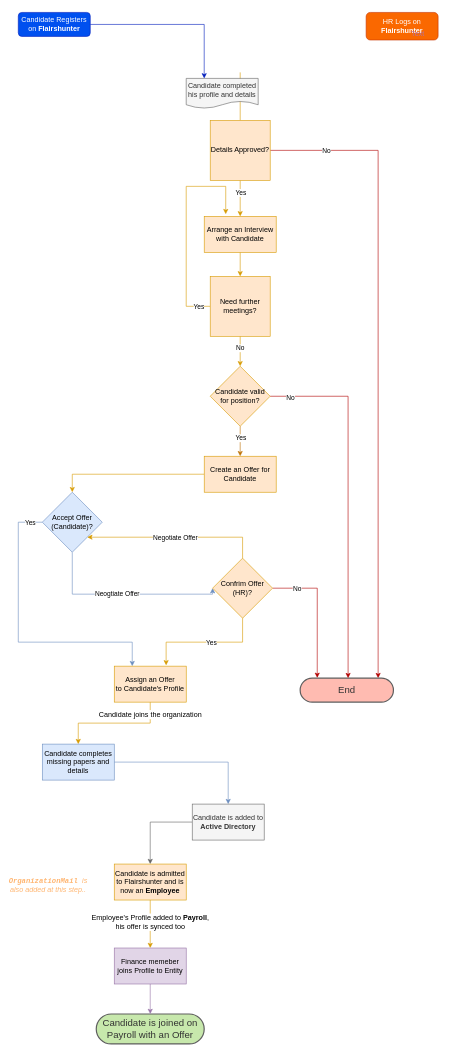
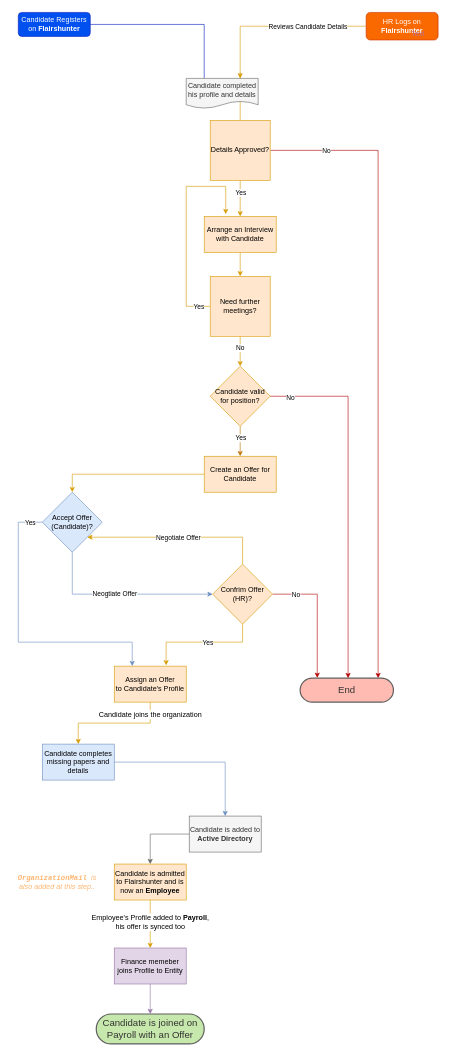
+ <mxCell id="54" style="edgeStyle=orthogonalEdgeStyle;rounded=0;orthogonalLoop=1;jettySize=auto;html=1;entryX=0.75;entryY=0;entryDx=0;entryDy=0;fillColor=#ffe6cc;strokeColor=#d79b00;" edge="1" parent="1" source="4" target="15"><mxGeometry relative="1" as="geometry" /></mxCell>
+ <mxCell id="55" value="Reviews Candidate Details" style="edgeLabel;html=1;align=center;verticalAlign=middle;resizable=0;points=[];" vertex="1" connectable="0" parent="54"><mxGeometry x="-0.503" y="-1" relative="1" as="geometry"><mxPoint x="-23.33" y="1" as="offset" /></mxGeometry></mxCell>
- <mxCell id="2" style="edgeStyle=orthogonalEdgeStyle;rounded=0;orthogonalLoop=1;jettySize=auto;html=1;entryX=0.25;entryY=0;entryDx=0;entryDy=0;fillColor=#0050ef;strokeColor=#001DBC;" edge="1" parent="1" source="3" target="15"><mxGeometry relative="1" as="geometry" /></mxCell>
+ <mxCell id="2" style="edgeStyle=orthogonalEdgeStyle;rounded=0;orthogonalLoop=1;jettySize=auto;html=1;entryX=0.25;entryY=0;entryDx=0;entryDy=0;fillColor=#0050ef;strokeColor=#001DBC;endArrow=none;" edge="1" parent="1" source="3" target="15"><mxGeometry relative="1" as="geometry" /></mxCell>
- <mxCell id="39" value="Confrim Offer (HR)?" style="rhombus;whiteSpace=wrap;html=1;fillColor=#ffe6cc;strokeColor=#d79b00;" vertex="1" parent="1"><mxGeometry x="354" y="930" width="100" height="100" as="geometry" /></mxCell>
+ <mxCell id="39" value="Confrim Offer (HR)?" style="rhombus;whiteSpace=wrap;html=1;fillColor=#ffe6cc;strokeColor=#d79b00;" vertex="1" parent="1"><mxGeometry x="354" y="940" width="100" height="100" as="geometry" /></mxCell>
- <mxCell id="47" value="Candidate is added to &lt;b&gt;Active Directory&lt;/b&gt;" style="whiteSpace=wrap;html=1;fillColor=#f5f5f5;strokeColor=#666666;fontColor=#333333;" vertex="1" parent="1"><mxGeometry x="320" y="1340" width="120" height="60" as="geometry" /></mxCell>
+ <mxCell id="47" value="Candidate is added to &lt;b&gt;Active Directory&lt;/b&gt;" style="whiteSpace=wrap;html=1;fillColor=#f5f5f5;strokeColor=#666666;fontColor=#333333;" vertex="1" parent="1"><mxGeometry x="315" y="1360" width="120" height="60" as="geometry" /></mxCell>
- <mxCell id="51" value="&lt;font face=&quot;Courier New&quot;&gt;&lt;b&gt;OrganizationMail &lt;/b&gt;&lt;/font&gt;is also added at this step.." style="text;html=1;strokeColor=none;fillColor=none;align=center;verticalAlign=middle;whiteSpace=wrap;rounded=0;fontStyle=2;fontColor=#FFB570;" vertex="1" parent="1"><mxGeometry x="5" y="1465" width="150" height="20" as="geometry" /></mxCell>
+ <mxCell id="51" value="&lt;font face=&quot;Courier New&quot;&gt;&lt;b&gt;OrganizationMail &lt;/b&gt;&lt;/font&gt;is also added at this step.." style="text;html=1;strokeColor=none;fillColor=none;align=center;verticalAlign=middle;whiteSpace=wrap;rounded=0;fontStyle=2;fontColor=#FFB570;" vertex="1" parent="1"><mxGeometry x="20" y="1460" width="150" height="20" as="geometry" /></mxCell>
